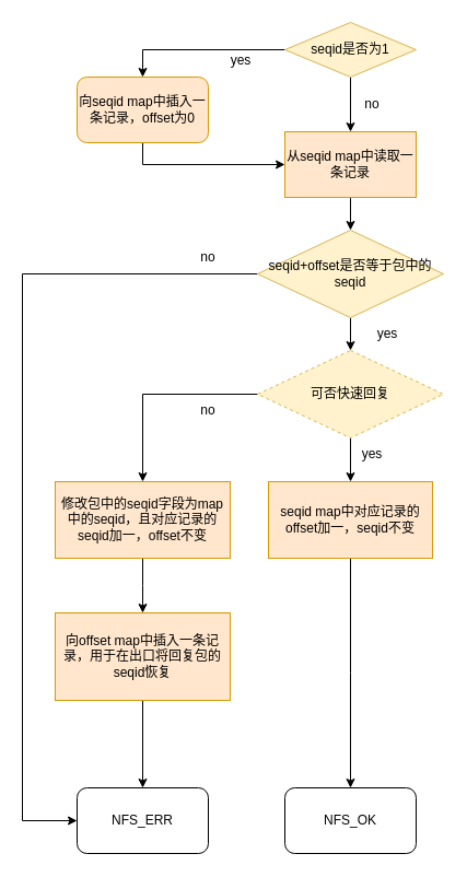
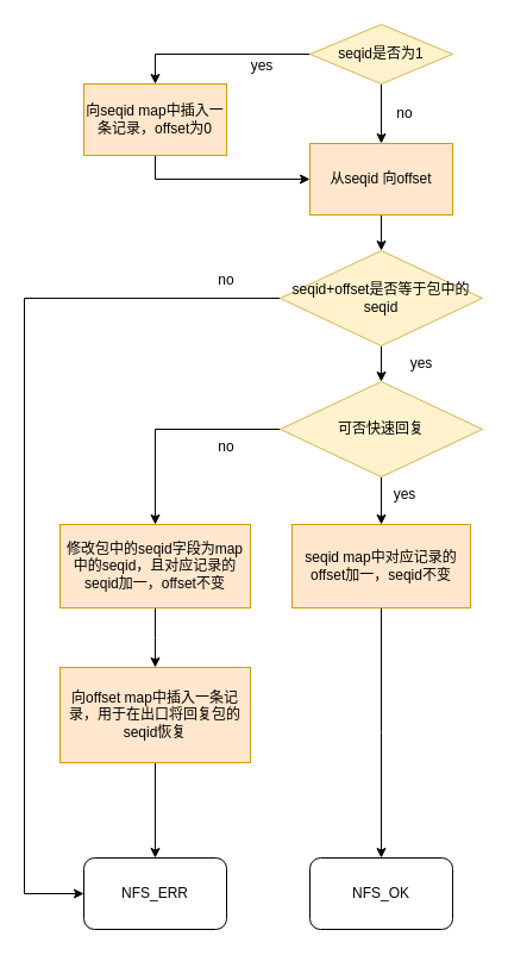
- <mxCell id="9" value="向seqid map中插入一条记录，offset为0" style="whiteSpace=wrap;html=1;fillColor=#ffe6cc;strokeColor=#d79b00;rounded=1;" vertex="1" parent="1"><mxGeometry x="70" y="70" width="120" height="60" as="geometry" /></mxCell>
+ <mxCell id="9" value="向seqid map中插入一条记录，offset为0" style="rounded=0;whiteSpace=wrap;html=1;fillColor=#ffe6cc;strokeColor=#d79b00;" vertex="1" parent="1"><mxGeometry x="70" y="70" width="120" height="60" as="geometry" /></mxCell>
- <mxCell id="6" value="从seqid map中读取一条记录" style="whiteSpace=wrap;html=1;fillColor=#ffe6cc;strokeColor=#d79b00;" vertex="1" parent="1"><mxGeometry x="260" y="120" width="120" height="60" as="geometry" /></mxCell>
+ <mxCell id="6" value="从seqid 向offset" style="whiteSpace=wrap;html=1;fillColor=#ffe6cc;strokeColor=#d79b00;" vertex="1" parent="1"><mxGeometry x="260" y="120" width="120" height="60" as="geometry" /></mxCell>
- <mxCell id="17" value="可否快速回复" style="rhombus;whiteSpace=wrap;html=1;fillColor=#fff2cc;strokeColor=#d6b656;dashed=1;" vertex="1" parent="1"><mxGeometry x="235" y="320" width="170" height="80" as="geometry" /></mxCell>
+ <mxCell id="17" value="可否快速回复" style="rhombus;whiteSpace=wrap;html=1;fillColor=#fff2cc;strokeColor=#d6b656;" vertex="1" parent="1"><mxGeometry x="235" y="320" width="170" height="80" as="geometry" /></mxCell>
